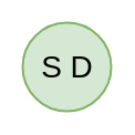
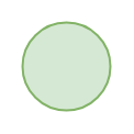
- <mxCell id="3" value="&lt;font style=&quot;font-size: 28px&quot;&gt;S D&lt;/font&gt;" style="text;html=1;align=center;verticalAlign=middle;resizable=0;points=[];autosize=1;strokeColor=none;fillColor=none;fontSize=22;" vertex="1" parent="1"><mxGeometry x="30" y="45" width="60" height="30" as="geometry" /></mxCell>
